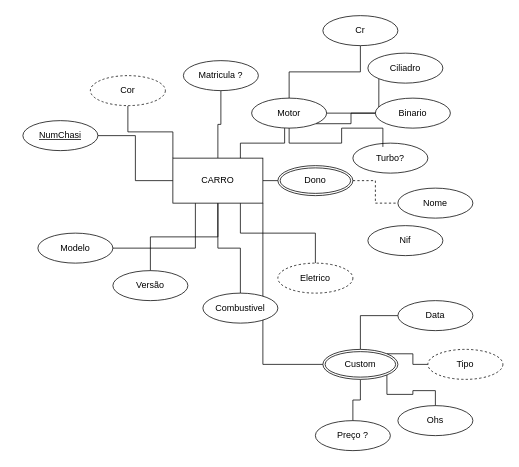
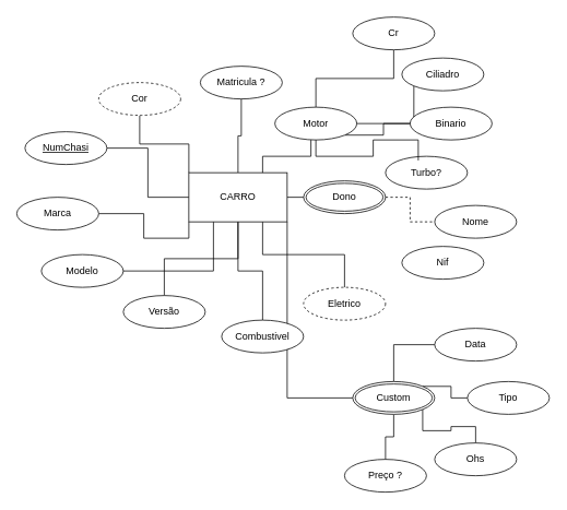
+ <mxCell id="16" value="Marca" style="ellipse;whiteSpace=wrap;html=1;align=center;" vertex="1" parent="1"><mxGeometry x="20" y="240" width="100" height="40" as="geometry" /></mxCell>
+ <mxCell id="5" style="edgeStyle=orthogonalEdgeStyle;rounded=0;orthogonalLoop=1;jettySize=auto;html=1;exitX=0;exitY=1;exitDx=0;exitDy=0;entryX=1;entryY=0.5;entryDx=0;entryDy=0;endArrow=none;endFill=0;" edge="1" parent="1" source="12" target="16"><mxGeometry relative="1" as="geometry" /></mxCell>
- <mxCell id="39" value="Tipo" style="ellipse;whiteSpace=wrap;html=1;align=center;dashed=1;" vertex="1" parent="1"><mxGeometry x="570" y="465" width="100" height="40" as="geometry" /></mxCell>
+ <mxCell id="39" value="Tipo" style="ellipse;whiteSpace=wrap;html=1;align=center;" vertex="1" parent="1"><mxGeometry x="570" y="465" width="100" height="40" as="geometry" /></mxCell>
